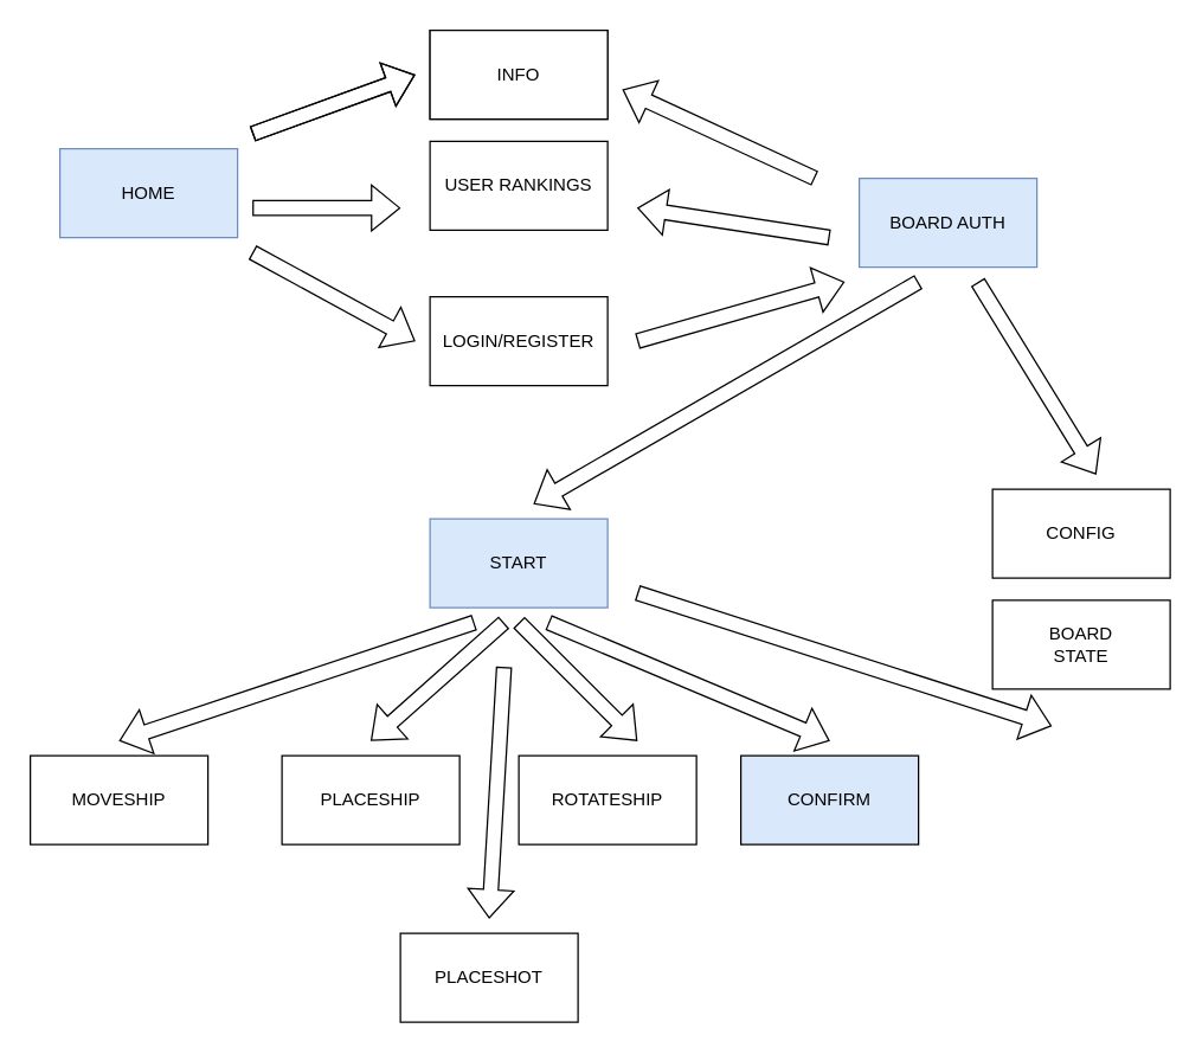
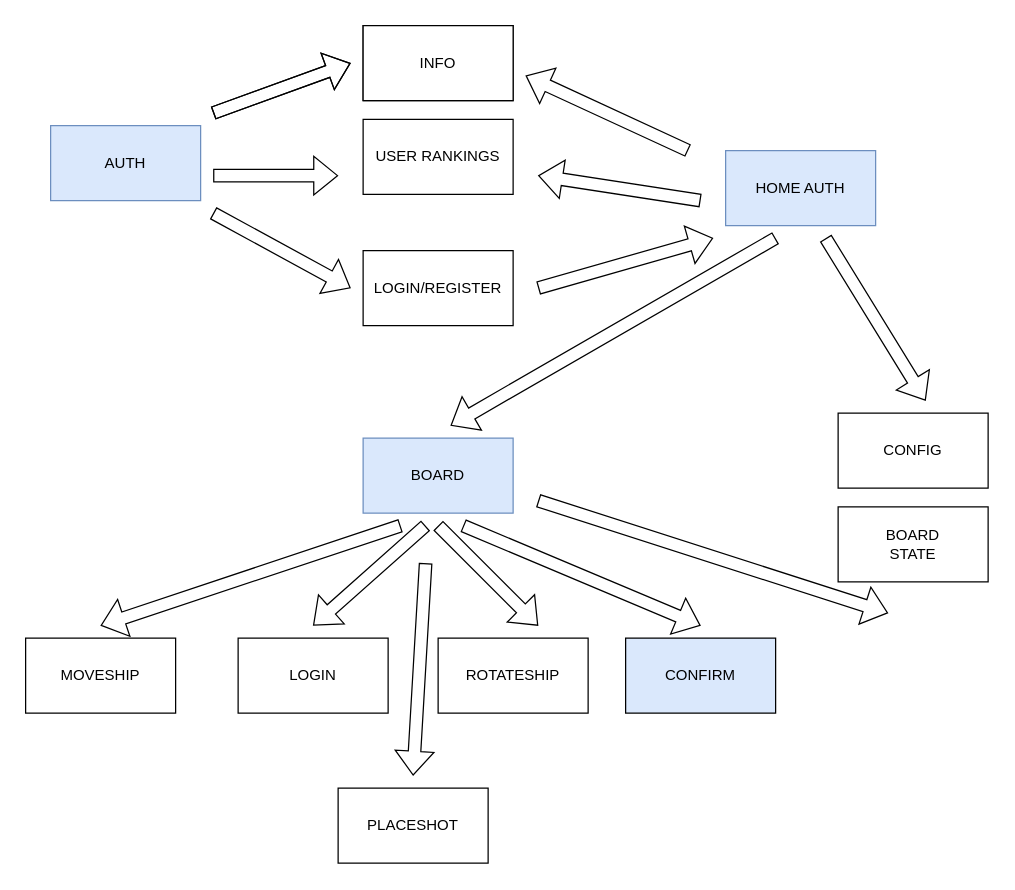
- <mxCell id="2" value="HOME" style="rounded=0;whiteSpace=wrap;html=1;fillColor=#dae8fc;strokeColor=#6c8ebf;" vertex="1" parent="1"><mxGeometry x="40" y="100" width="120" height="60" as="geometry" /></mxCell>
+ <mxCell id="2" value="AUTH" style="rounded=0;whiteSpace=wrap;html=1;fillColor=#dae8fc;strokeColor=#6c8ebf;" vertex="1" parent="1"><mxGeometry x="40" y="100" width="120" height="60" as="geometry" /></mxCell>
- <mxCell id="8" value="BOARD AUTH" style="rounded=0;whiteSpace=wrap;html=1;fillColor=#dae8fc;strokeColor=#6c8ebf;" vertex="1" parent="1"><mxGeometry x="580" y="120" width="120" height="60" as="geometry" /></mxCell>
+ <mxCell id="8" value="HOME AUTH" style="rounded=0;whiteSpace=wrap;html=1;fillColor=#dae8fc;strokeColor=#6c8ebf;" vertex="1" parent="1"><mxGeometry x="580" y="120" width="120" height="60" as="geometry" /></mxCell>
- <mxCell id="17" value="START" style="rounded=0;whiteSpace=wrap;html=1;fillColor=#dae8fc;strokeColor=#6c8ebf;" vertex="1" parent="1"><mxGeometry x="290" y="350" width="120" height="60" as="geometry" /></mxCell>
+ <mxCell id="17" value="BOARD" style="rounded=0;whiteSpace=wrap;html=1;fillColor=#dae8fc;strokeColor=#6c8ebf;" vertex="1" parent="1"><mxGeometry x="290" y="350" width="120" height="60" as="geometry" /></mxCell>
- <mxCell id="21" value="PLACESHIP" style="rounded=0;whiteSpace=wrap;html=1;" vertex="1" parent="1"><mxGeometry x="190" y="510" width="120" height="60" as="geometry" /></mxCell>
+ <mxCell id="21" value="LOGIN" style="rounded=0;whiteSpace=wrap;html=1;" vertex="1" parent="1"><mxGeometry x="190" y="510" width="120" height="60" as="geometry" /></mxCell>
